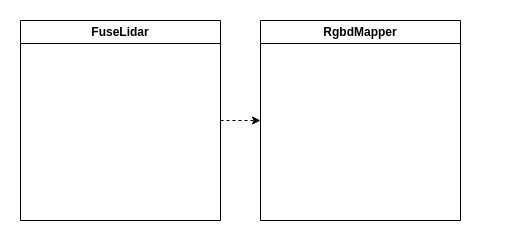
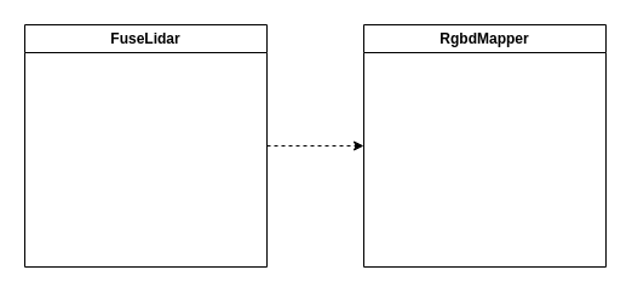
- <mxCell id="4" value="RgbdMapper" style="swimlane;whiteSpace=wrap;html=1;" vertex="1" parent="1"><mxGeometry x="260" y="20" width="200" height="200" as="geometry" /></mxCell>
+ <mxCell id="4" value="RgbdMapper" style="swimlane;whiteSpace=wrap;html=1;" vertex="1" parent="1"><mxGeometry x="300" y="20" width="200" height="200" as="geometry" /></mxCell>
